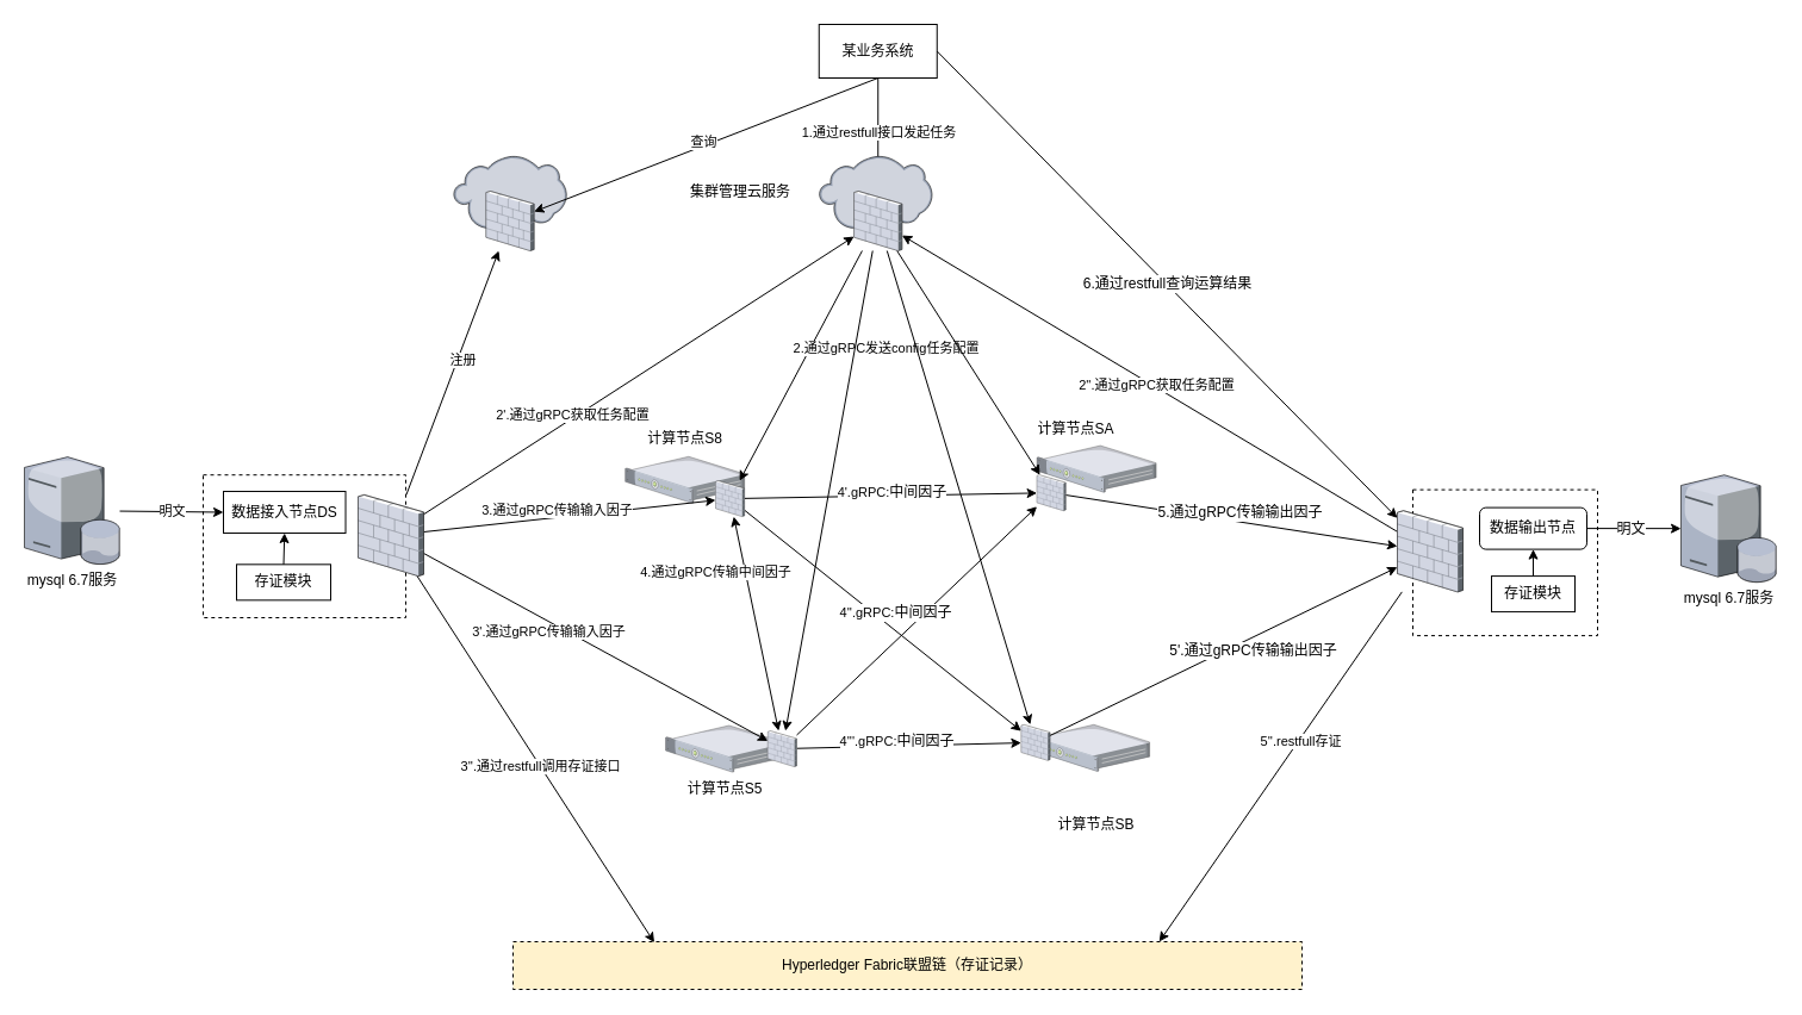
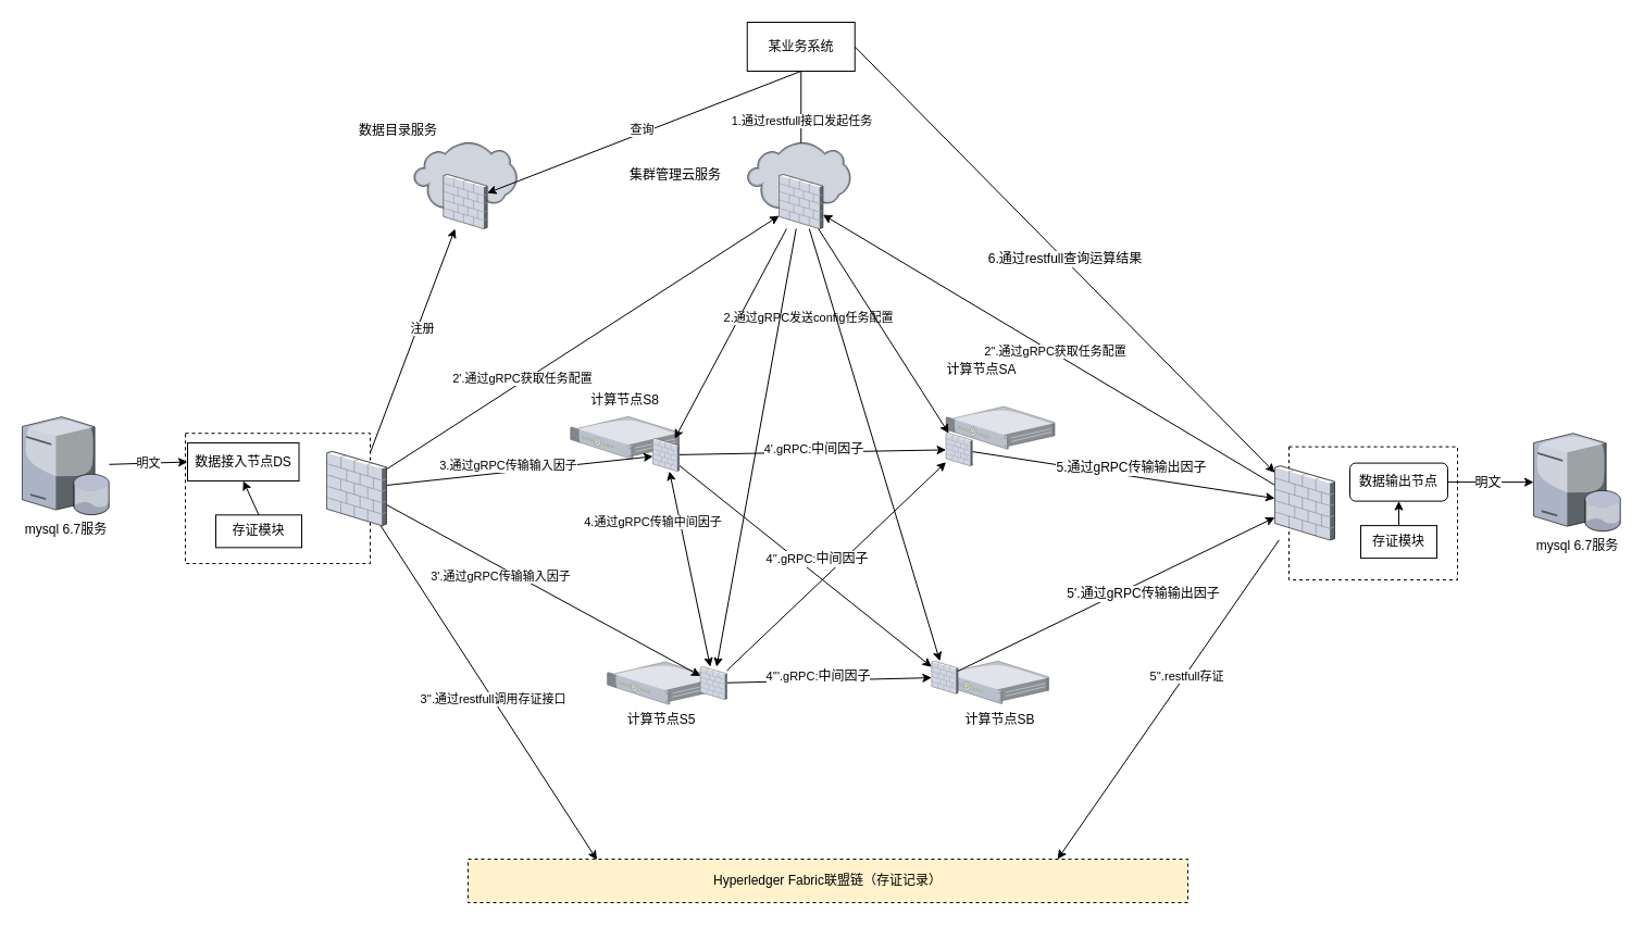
+ <mxCell id="68" value="数据目录服务" style="text;html=1;strokeColor=none;fillColor=none;align=center;verticalAlign=middle;whiteSpace=wrap;rounded=0;" vertex="1" parent="1"><mxGeometry x="310" y="110" width="111.57" height="20" as="geometry" /></mxCell>
- <mxCell id="59" value="计算节点SA" style="text;html=1;strokeColor=none;fillColor=none;align=center;verticalAlign=middle;whiteSpace=wrap;rounded=0;" parent="1" vertex="1"><mxGeometry x="860" y="350" width="84.75" height="20" as="geometry" /></mxCell>
+ <mxCell id="59" value="计算节点SA" style="text;html=1;strokeColor=none;fillColor=none;align=center;verticalAlign=middle;whiteSpace=wrap;rounded=0;" parent="1" vertex="1"><mxGeometry x="860" y="330" width="84.75" height="20" as="geometry" /></mxCell>
- <mxCell id="24" value="数据接入节点DS" style="rounded=0;whiteSpace=wrap;html=1;" parent="1" vertex="1"><mxGeometry x="187" y="412.02" width="102.5" height="35" as="geometry" /></mxCell>
+ <mxCell id="24" value="数据接入节点DS" style="rounded=0;whiteSpace=wrap;html=1;" parent="1" vertex="1"><mxGeometry x="172" y="407.02" width="102.5" height="35" as="geometry" /></mxCell>
- <mxCell id="22" value="计算节点SB" style="text;html=1;strokeColor=none;fillColor=none;align=center;verticalAlign=middle;whiteSpace=wrap;rounded=0;" parent="1" vertex="1"><mxGeometry x="875.09" y="682.14" width="89" height="20" as="geometry" /></mxCell>
+ <mxCell id="22" value="计算节点SB" style="text;html=1;strokeColor=none;fillColor=none;align=center;verticalAlign=middle;whiteSpace=wrap;rounded=0;" parent="1" vertex="1"><mxGeometry x="875.09" y="652.14" width="89" height="20" as="geometry" /></mxCell>
